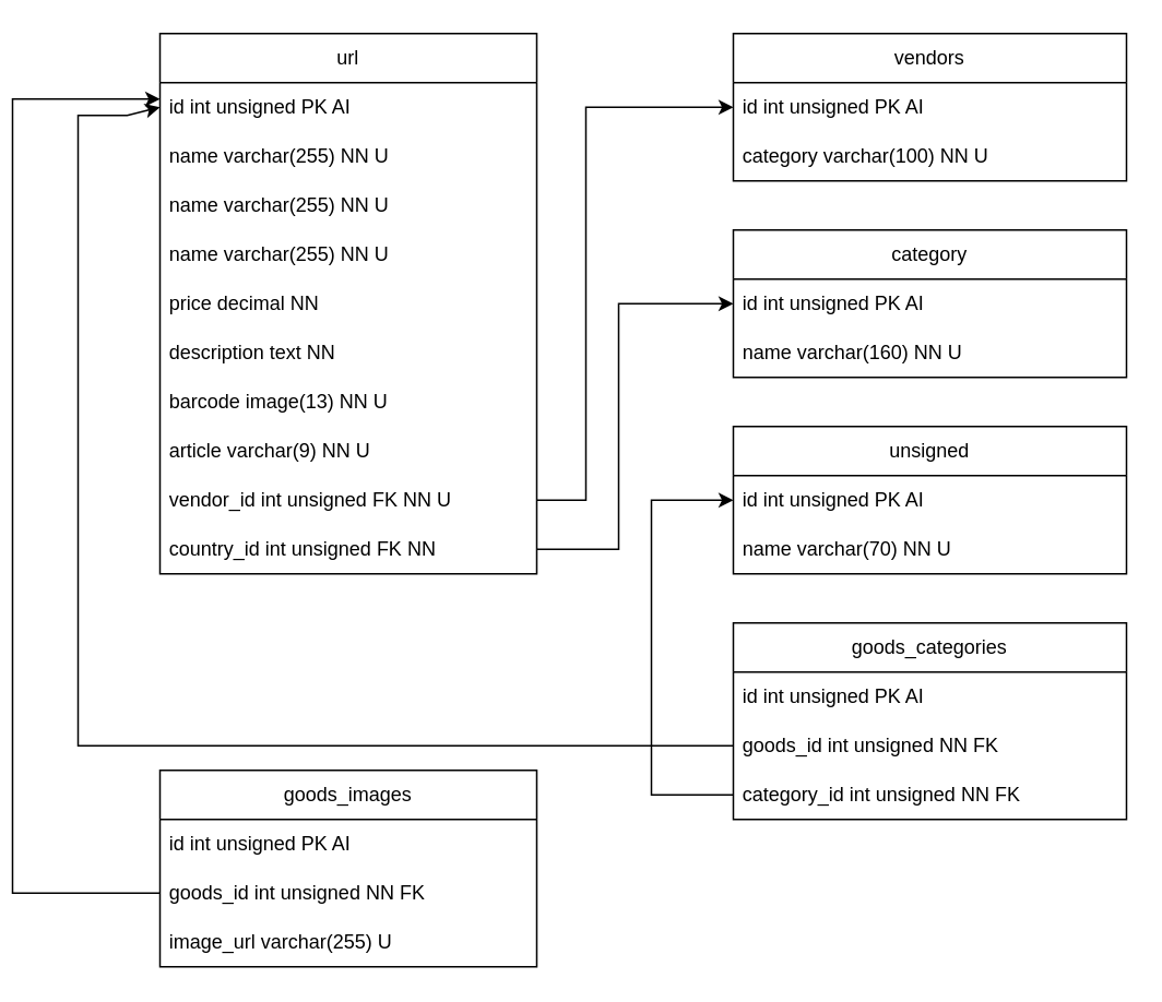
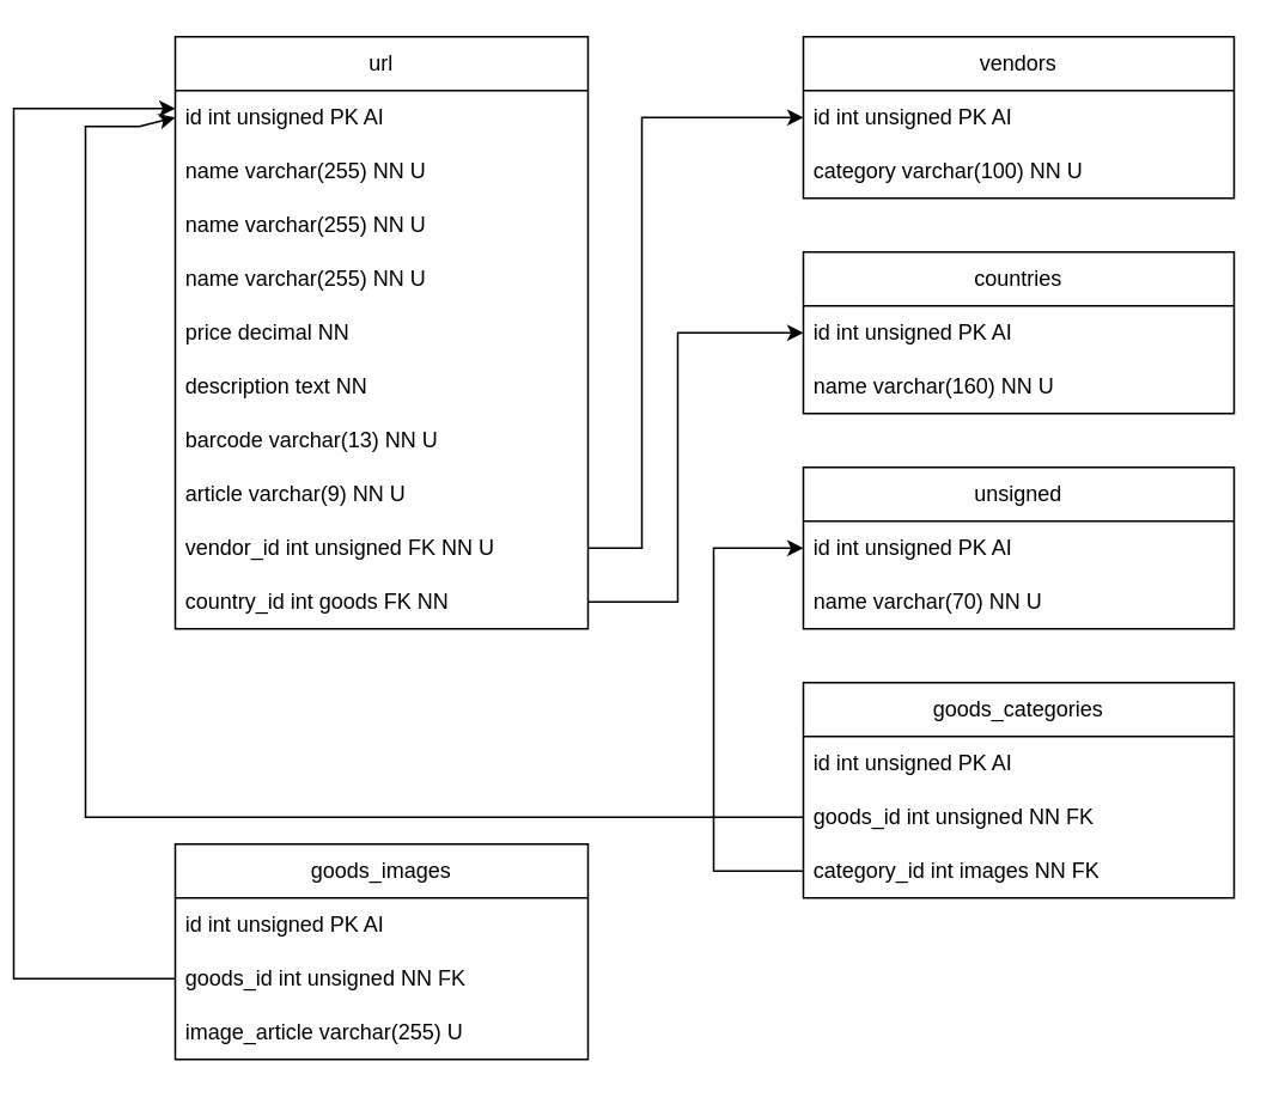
- <mxCell id="16" value="category" style="swimlane;fontStyle=0;childLayout=stackLayout;horizontal=1;startSize=30;horizontalStack=0;resizeParent=1;resizeParentMax=0;resizeLast=0;collapsible=1;marginBottom=0;whiteSpace=wrap;html=1;" vertex="1" parent="1"><mxGeometry x="420" y="140" width="240" height="90" as="geometry" /></mxCell>
+ <mxCell id="16" value="countries" style="swimlane;fontStyle=0;childLayout=stackLayout;horizontal=1;startSize=30;horizontalStack=0;resizeParent=1;resizeParentMax=0;resizeLast=0;collapsible=1;marginBottom=0;whiteSpace=wrap;html=1;" vertex="1" parent="1"><mxGeometry x="420" y="140" width="240" height="90" as="geometry" /></mxCell>
- <mxCell id="9" value="barcode image(13) NN U" style="text;strokeColor=none;fillColor=none;align=left;verticalAlign=middle;spacingLeft=4;spacingRight=4;overflow=hidden;points=[[0,0.5],[1,0.5]];portConstraint=eastwest;rotatable=0;whiteSpace=wrap;html=1;" vertex="1" parent="2"><mxGeometry y="210" width="230" height="30" as="geometry" /></mxCell>
+ <mxCell id="9" value="barcode varchar(13) NN U" style="text;strokeColor=none;fillColor=none;align=left;verticalAlign=middle;spacingLeft=4;spacingRight=4;overflow=hidden;points=[[0,0.5],[1,0.5]];portConstraint=eastwest;rotatable=0;whiteSpace=wrap;html=1;" vertex="1" parent="2"><mxGeometry y="210" width="230" height="30" as="geometry" /></mxCell>
- <mxCell id="12" value="country_id int unsigned FK NN" style="text;strokeColor=none;fillColor=none;align=left;verticalAlign=middle;spacingLeft=4;spacingRight=4;overflow=hidden;points=[[0,0.5],[1,0.5]];portConstraint=eastwest;rotatable=0;whiteSpace=wrap;html=1;" vertex="1" parent="2"><mxGeometry y="300" width="230" height="30" as="geometry" /></mxCell>
+ <mxCell id="12" value="country_id int goods FK NN" style="text;strokeColor=none;fillColor=none;align=left;verticalAlign=middle;spacingLeft=4;spacingRight=4;overflow=hidden;points=[[0,0.5],[1,0.5]];portConstraint=eastwest;rotatable=0;whiteSpace=wrap;html=1;" vertex="1" parent="2"><mxGeometry y="300" width="230" height="30" as="geometry" /></mxCell>
- <mxCell id="25" value="category_id int unsigned NN FK&amp;nbsp;" style="text;strokeColor=none;fillColor=none;align=left;verticalAlign=middle;spacingLeft=4;spacingRight=4;overflow=hidden;points=[[0,0.5],[1,0.5]];portConstraint=eastwest;rotatable=0;whiteSpace=wrap;html=1;" vertex="1" parent="22"><mxGeometry y="90" width="240" height="30" as="geometry" /></mxCell>
+ <mxCell id="25" value="category_id int images NN FK&amp;nbsp;" style="text;strokeColor=none;fillColor=none;align=left;verticalAlign=middle;spacingLeft=4;spacingRight=4;overflow=hidden;points=[[0,0.5],[1,0.5]];portConstraint=eastwest;rotatable=0;whiteSpace=wrap;html=1;" vertex="1" parent="22"><mxGeometry y="90" width="240" height="30" as="geometry" /></mxCell>
- <mxCell id="31" value="image_url varchar(255) U" style="text;strokeColor=none;fillColor=none;align=left;verticalAlign=middle;spacingLeft=4;spacingRight=4;overflow=hidden;points=[[0,0.5],[1,0.5]];portConstraint=eastwest;rotatable=0;whiteSpace=wrap;html=1;" vertex="1" parent="27"><mxGeometry y="90" width="230" height="30" as="geometry" /></mxCell>
+ <mxCell id="31" value="image_article varchar(255) U" style="text;strokeColor=none;fillColor=none;align=left;verticalAlign=middle;spacingLeft=4;spacingRight=4;overflow=hidden;points=[[0,0.5],[1,0.5]];portConstraint=eastwest;rotatable=0;whiteSpace=wrap;html=1;" vertex="1" parent="27"><mxGeometry y="90" width="230" height="30" as="geometry" /></mxCell>
